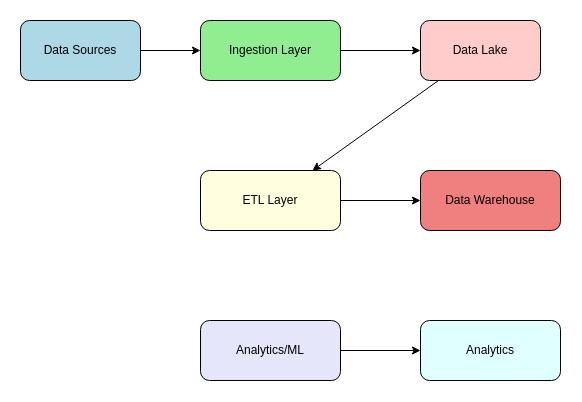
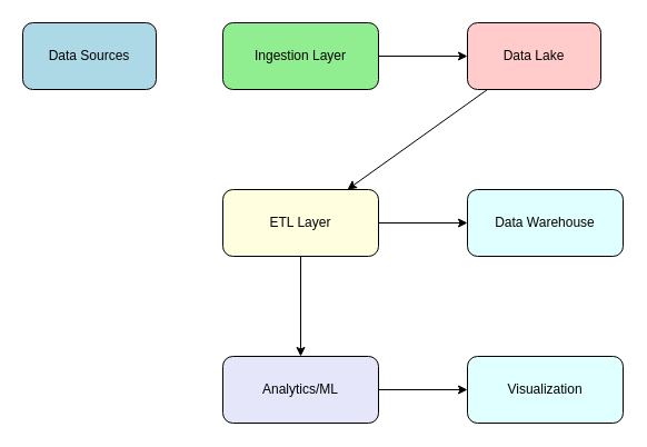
- <mxCell id="9" parent="1" source="2" target="3" edge="1"><mxGeometry relative="1" as="geometry" /></mxCell>
- <mxCell id="6" value="Data Warehouse" style="rounded=1;whiteSpace=wrap;html=1;fillColor=#f08080;strokeColor=#000000;" parent="1" vertex="1"><mxGeometry x="420" y="170" width="140" height="60" as="geometry" /></mxCell>
+ <mxCell id="6" value="Data Warehouse" style="rounded=1;whiteSpace=wrap;html=1;fillColor=#e0ffff;strokeColor=#000000;" parent="1" vertex="1"><mxGeometry x="420" y="170" width="140" height="60" as="geometry" /></mxCell>
+ <mxCell id="13" parent="1" source="5" target="7" edge="1"><mxGeometry relative="1" as="geometry" /></mxCell>
- <mxCell id="8" value="Analytics" style="rounded=1;whiteSpace=wrap;html=1;fillColor=#e0ffff;strokeColor=#000000;" parent="1" vertex="1"><mxGeometry x="420" y="320" width="140" height="60" as="geometry" /></mxCell>
+ <mxCell id="8" value="Visualization" style="rounded=1;whiteSpace=wrap;html=1;fillColor=#e0ffff;strokeColor=#000000;" parent="1" vertex="1"><mxGeometry x="420" y="320" width="140" height="60" as="geometry" /></mxCell>
